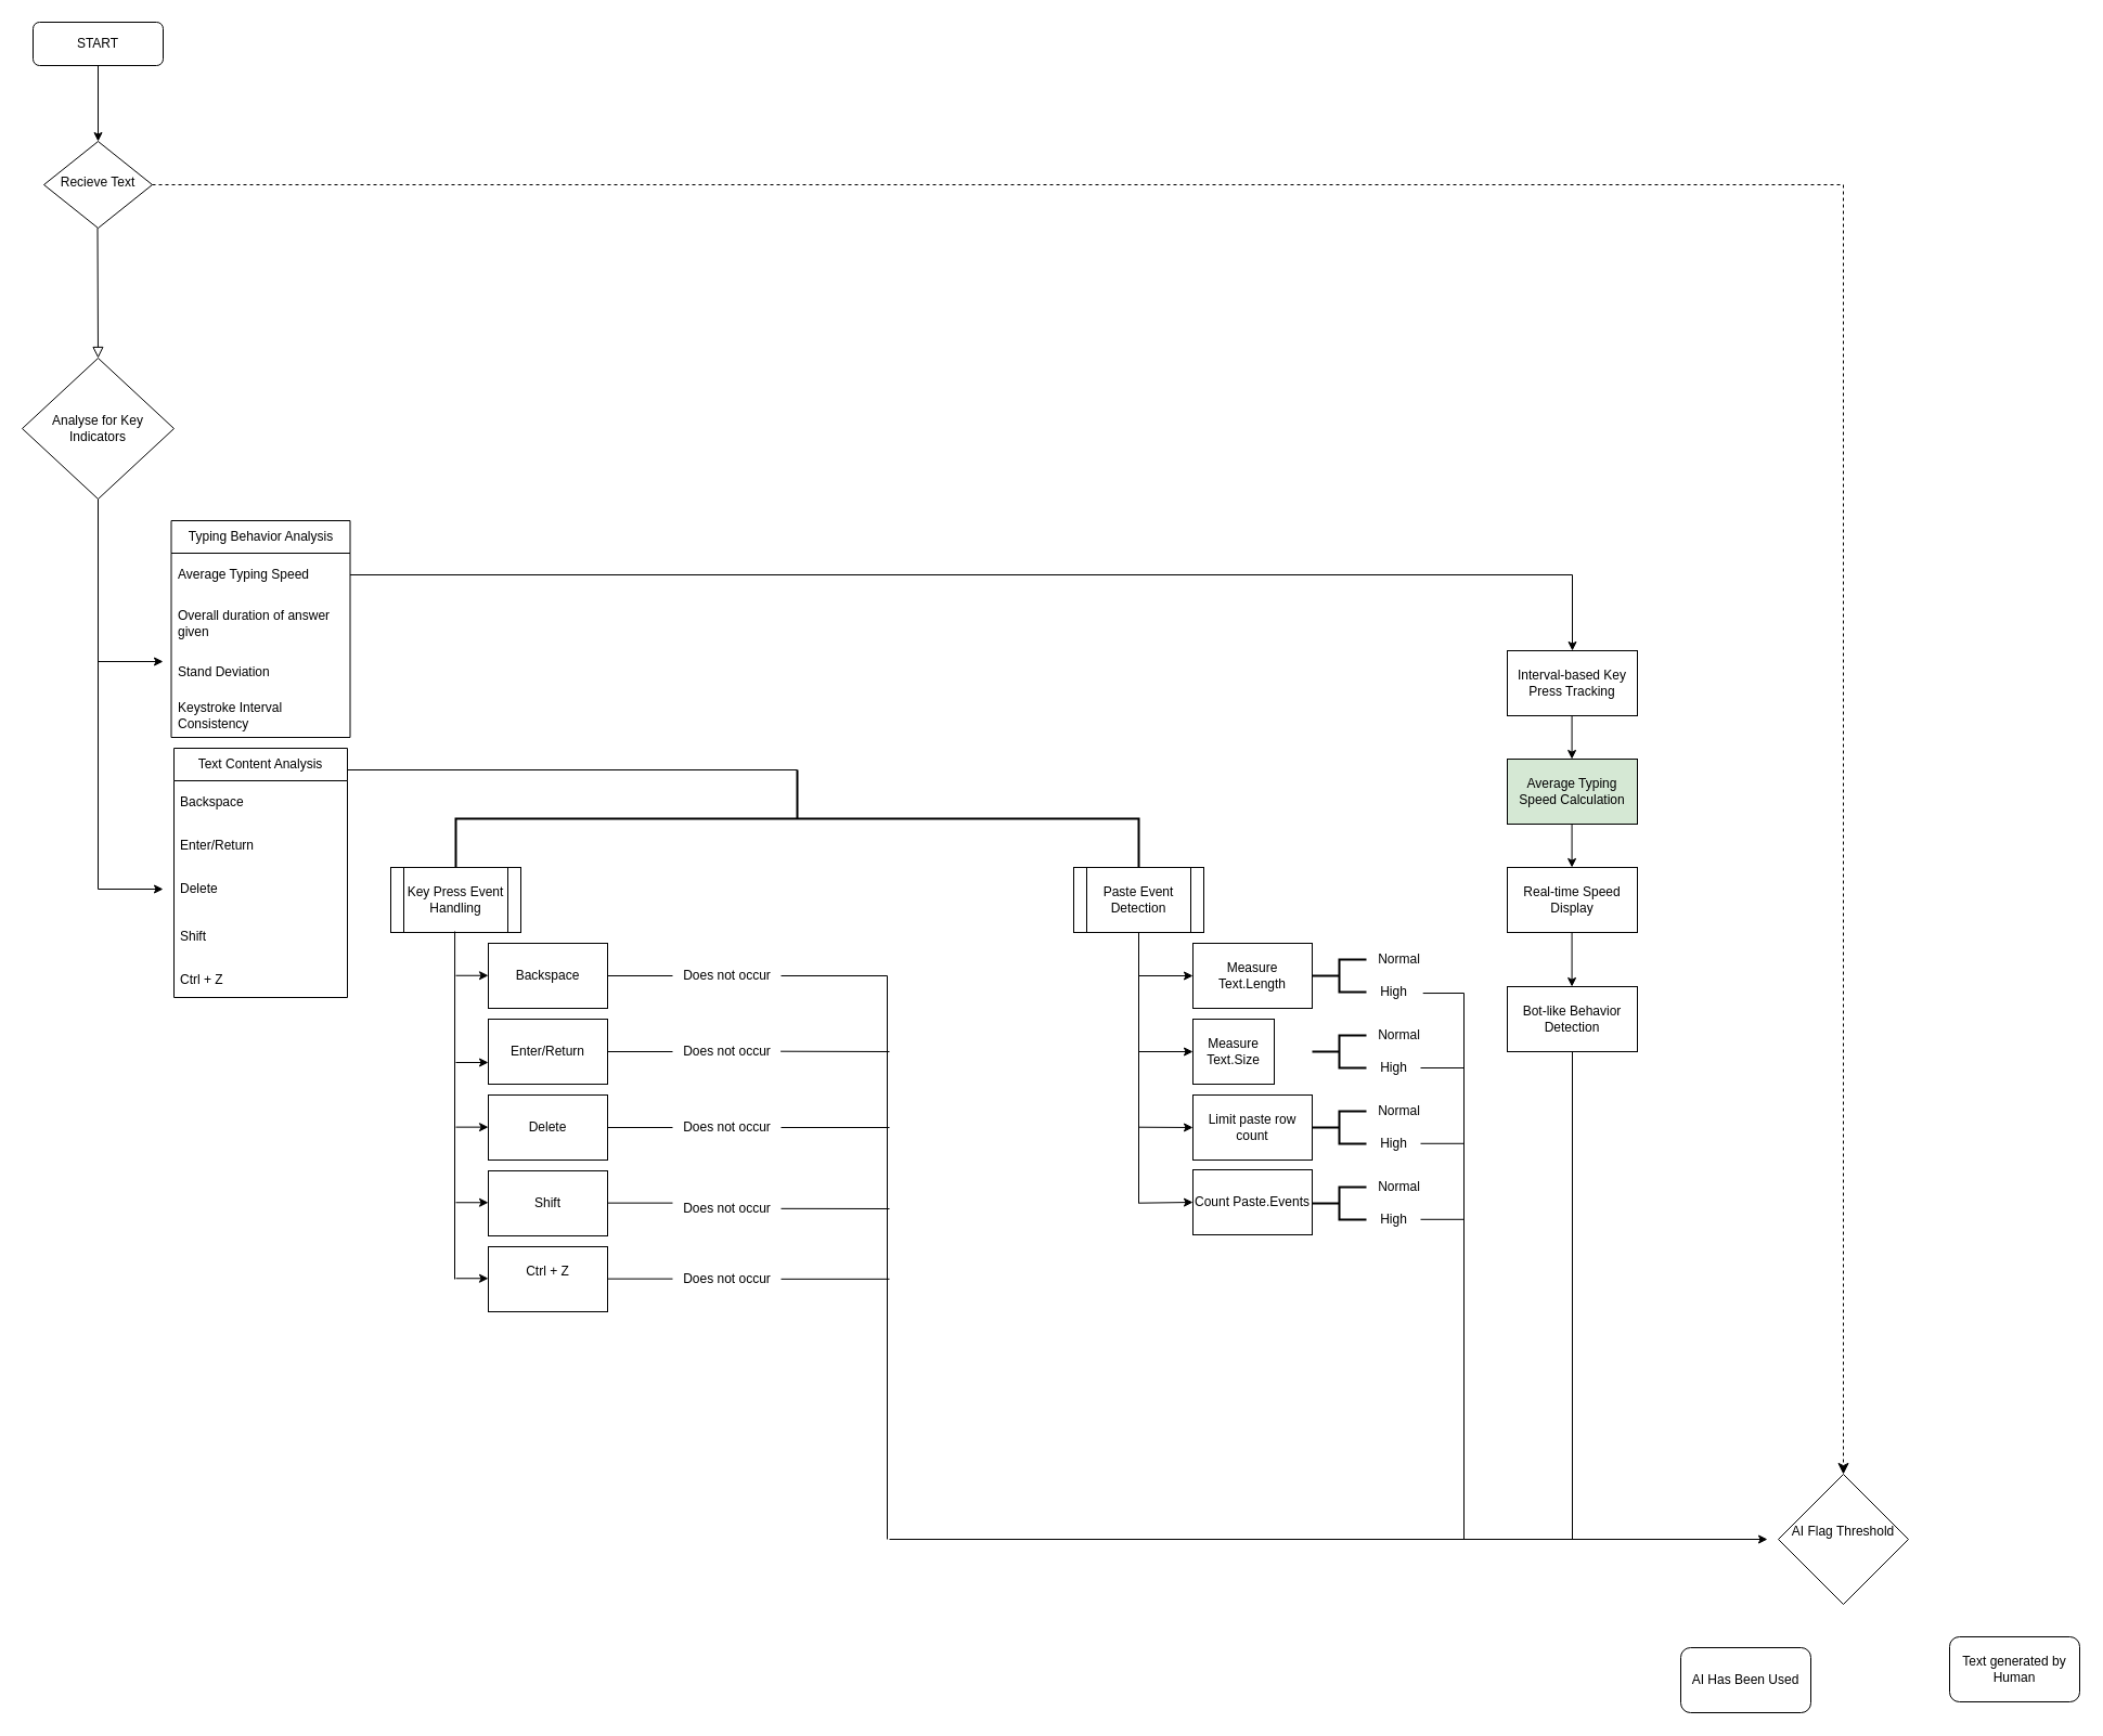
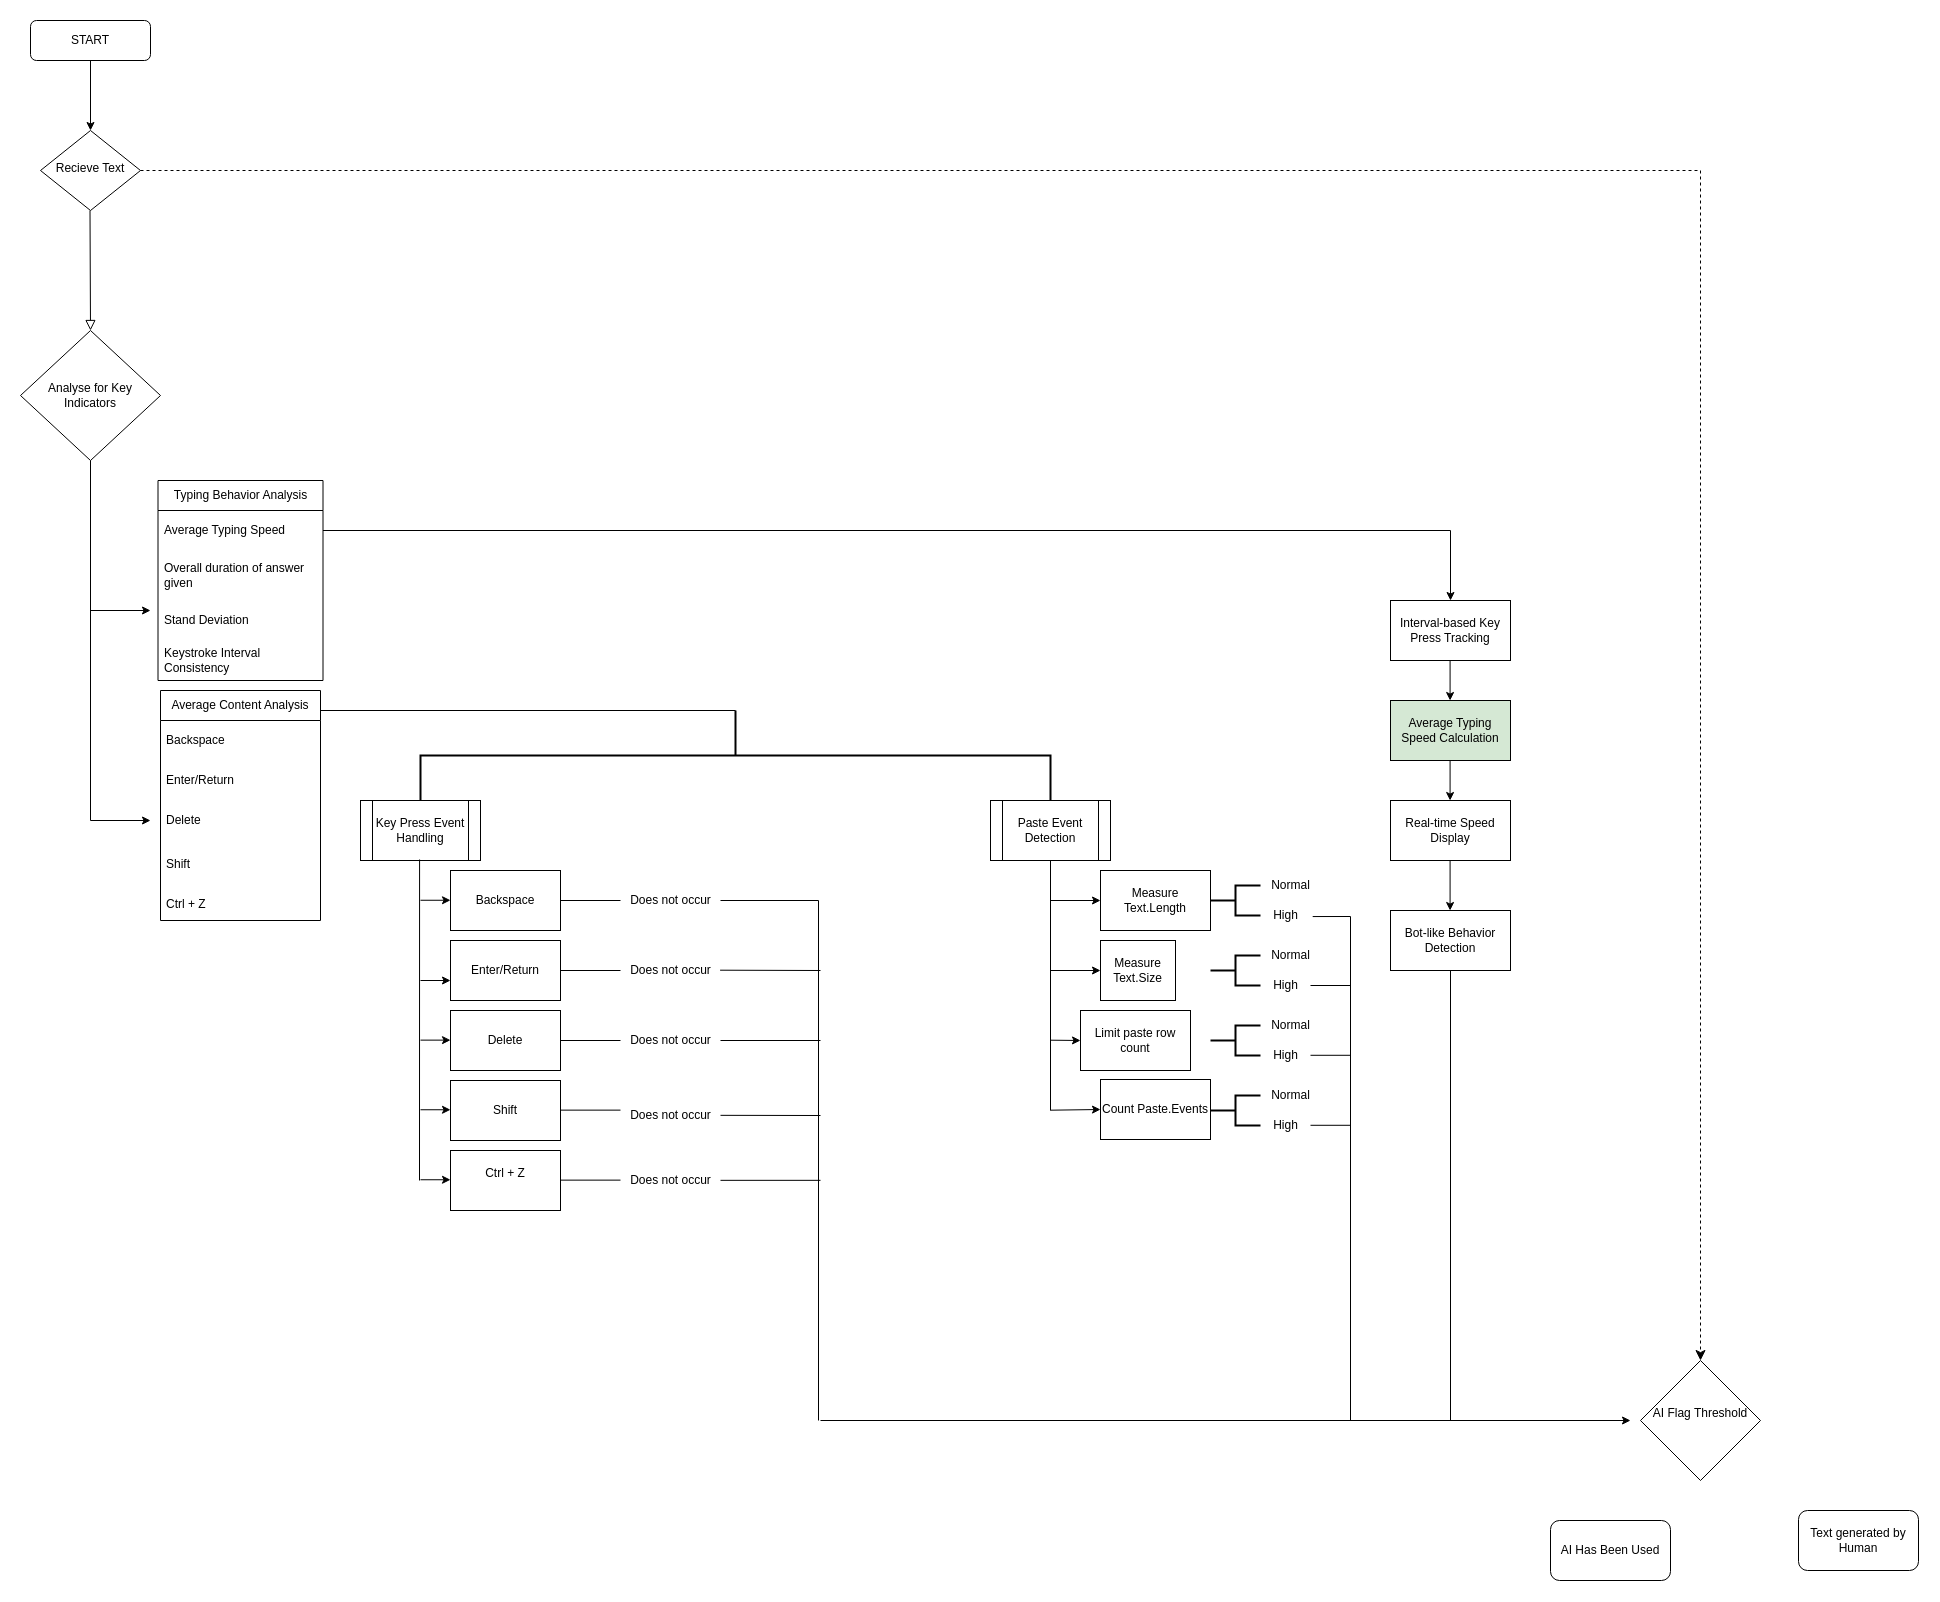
- <mxCell id="4" value="Text Content Analysis" style="swimlane;fontStyle=0;childLayout=stackLayout;horizontal=1;startSize=30;horizontalStack=0;resizeParent=1;resizeParentMax=0;resizeLast=0;collapsible=1;marginBottom=0;whiteSpace=wrap;html=1;" parent="1" vertex="1"><mxGeometry x="160" y="690" width="160" height="230" as="geometry"><mxRectangle x="340" y="230" width="140" height="30" as="alternateBounds" /></mxGeometry></mxCell>
+ <mxCell id="4" value="Average Content Analysis" style="swimlane;fontStyle=0;childLayout=stackLayout;horizontal=1;startSize=30;horizontalStack=0;resizeParent=1;resizeParentMax=0;resizeLast=0;collapsible=1;marginBottom=0;whiteSpace=wrap;html=1;" parent="1" vertex="1"><mxGeometry x="160" y="690" width="160" height="230" as="geometry"><mxRectangle x="340" y="230" width="140" height="30" as="alternateBounds" /></mxGeometry></mxCell>
- <mxCell id="41" value="Limit paste row count" style="rounded=0;whiteSpace=wrap;html=1;" parent="1" vertex="1"><mxGeometry x="1100" y="1010" width="110" height="60" as="geometry" /></mxCell>
+ <mxCell id="41" value="Limit paste row count" style="rounded=0;whiteSpace=wrap;html=1;" parent="1" vertex="1"><mxGeometry x="1080" y="1010" width="110" height="60" as="geometry" /></mxCell>
